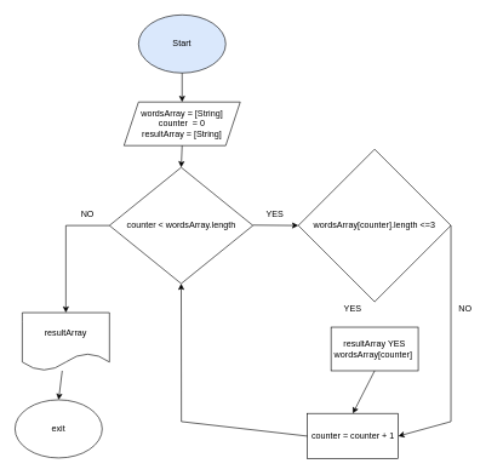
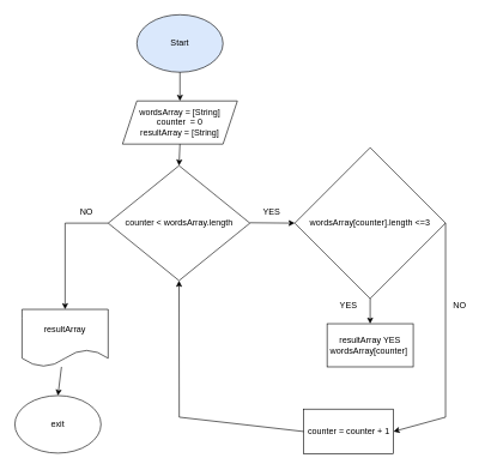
+ <mxCell id="15" value="" style="endArrow=classic;html=1;rounded=0;exitX=0.5;exitY=1;exitDx=0;exitDy=0;entryX=0.5;entryY=0;entryDx=0;entryDy=0;" edge="1" parent="1" source="12" target="14"><mxGeometry width="50" height="50" relative="1" as="geometry"><mxPoint x="420" y="430" as="sourcePoint" /><mxPoint x="470" y="380" as="targetPoint" /></mxGeometry></mxCell>
- <mxCell id="16" value="" style="endArrow=classic;html=1;rounded=0;exitX=0.5;exitY=1;exitDx=0;exitDy=0;entryX=0.5;entryY=0;entryDx=0;entryDy=0;" edge="1" parent="1" source="14" target="13"><mxGeometry width="50" height="50" relative="1" as="geometry"><mxPoint x="525" y="425" as="sourcePoint" /><mxPoint x="470" y="530" as="targetPoint" /></mxGeometry></mxCell>
